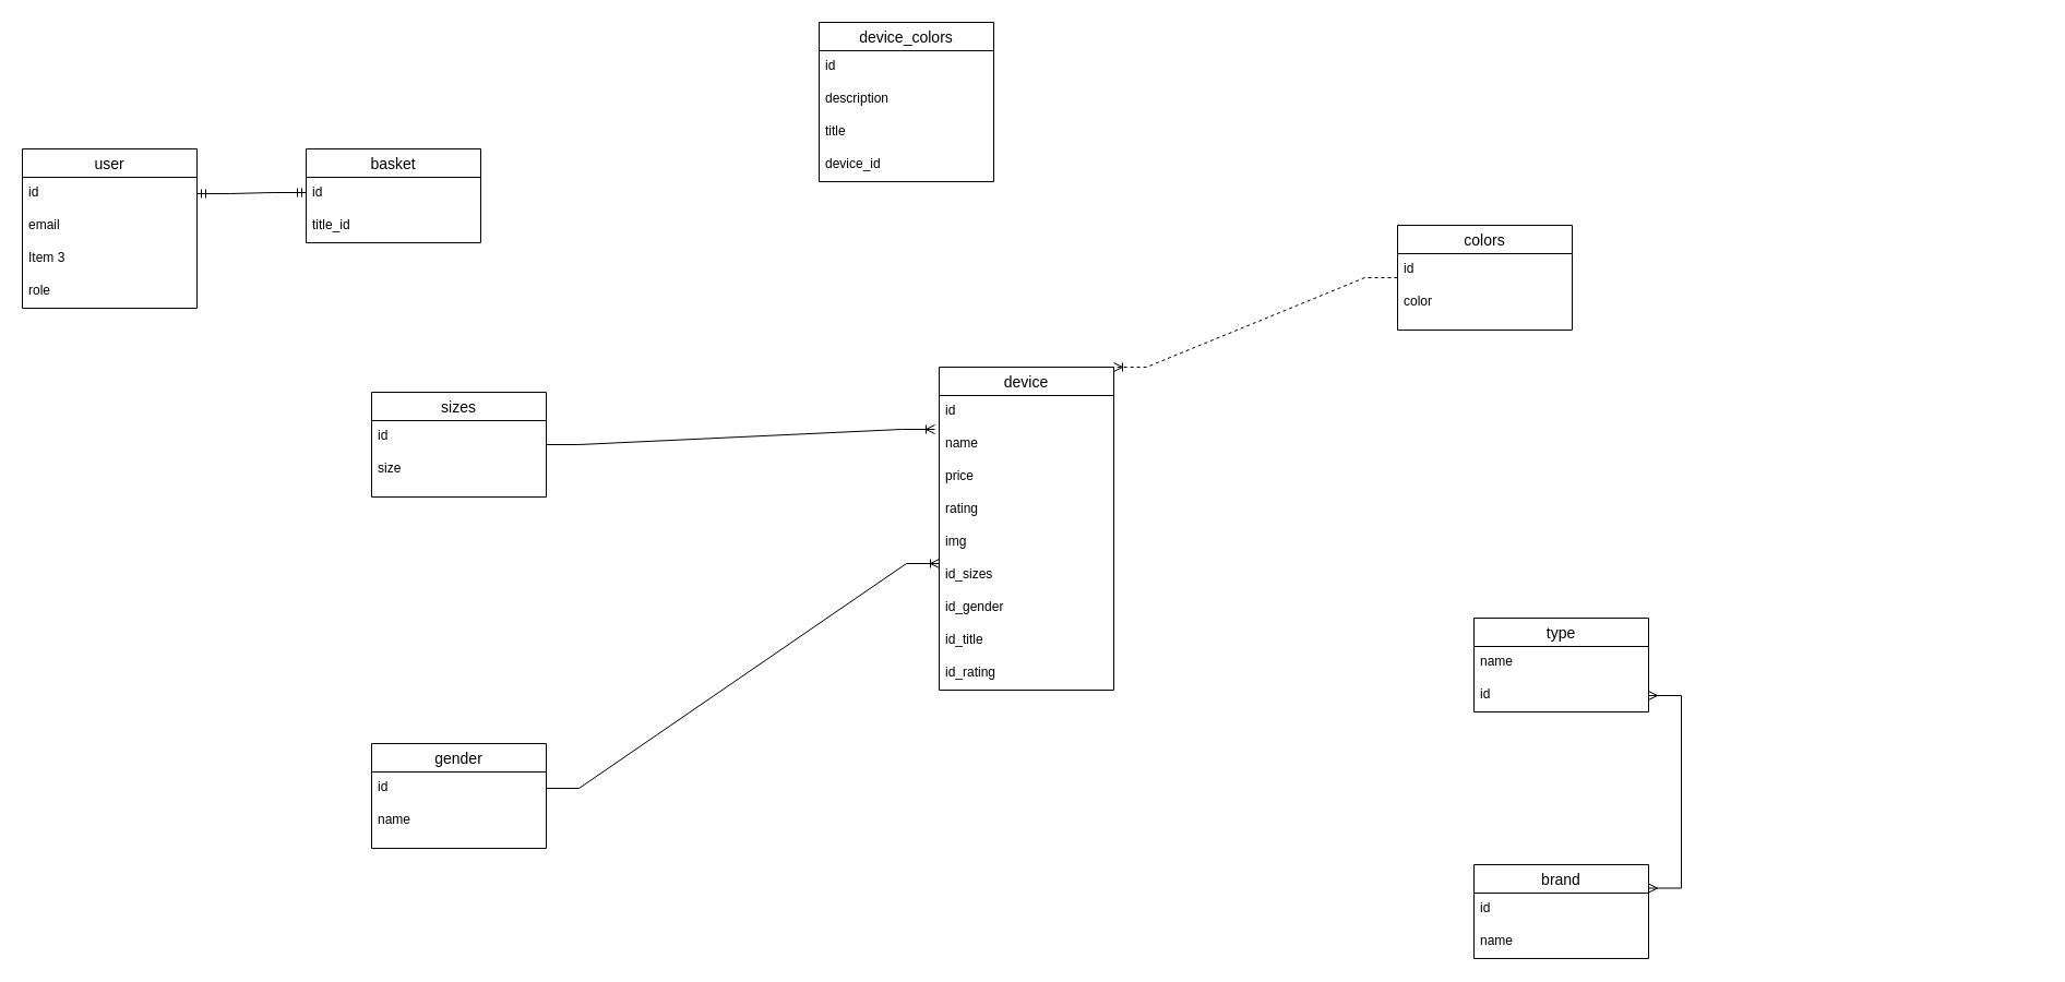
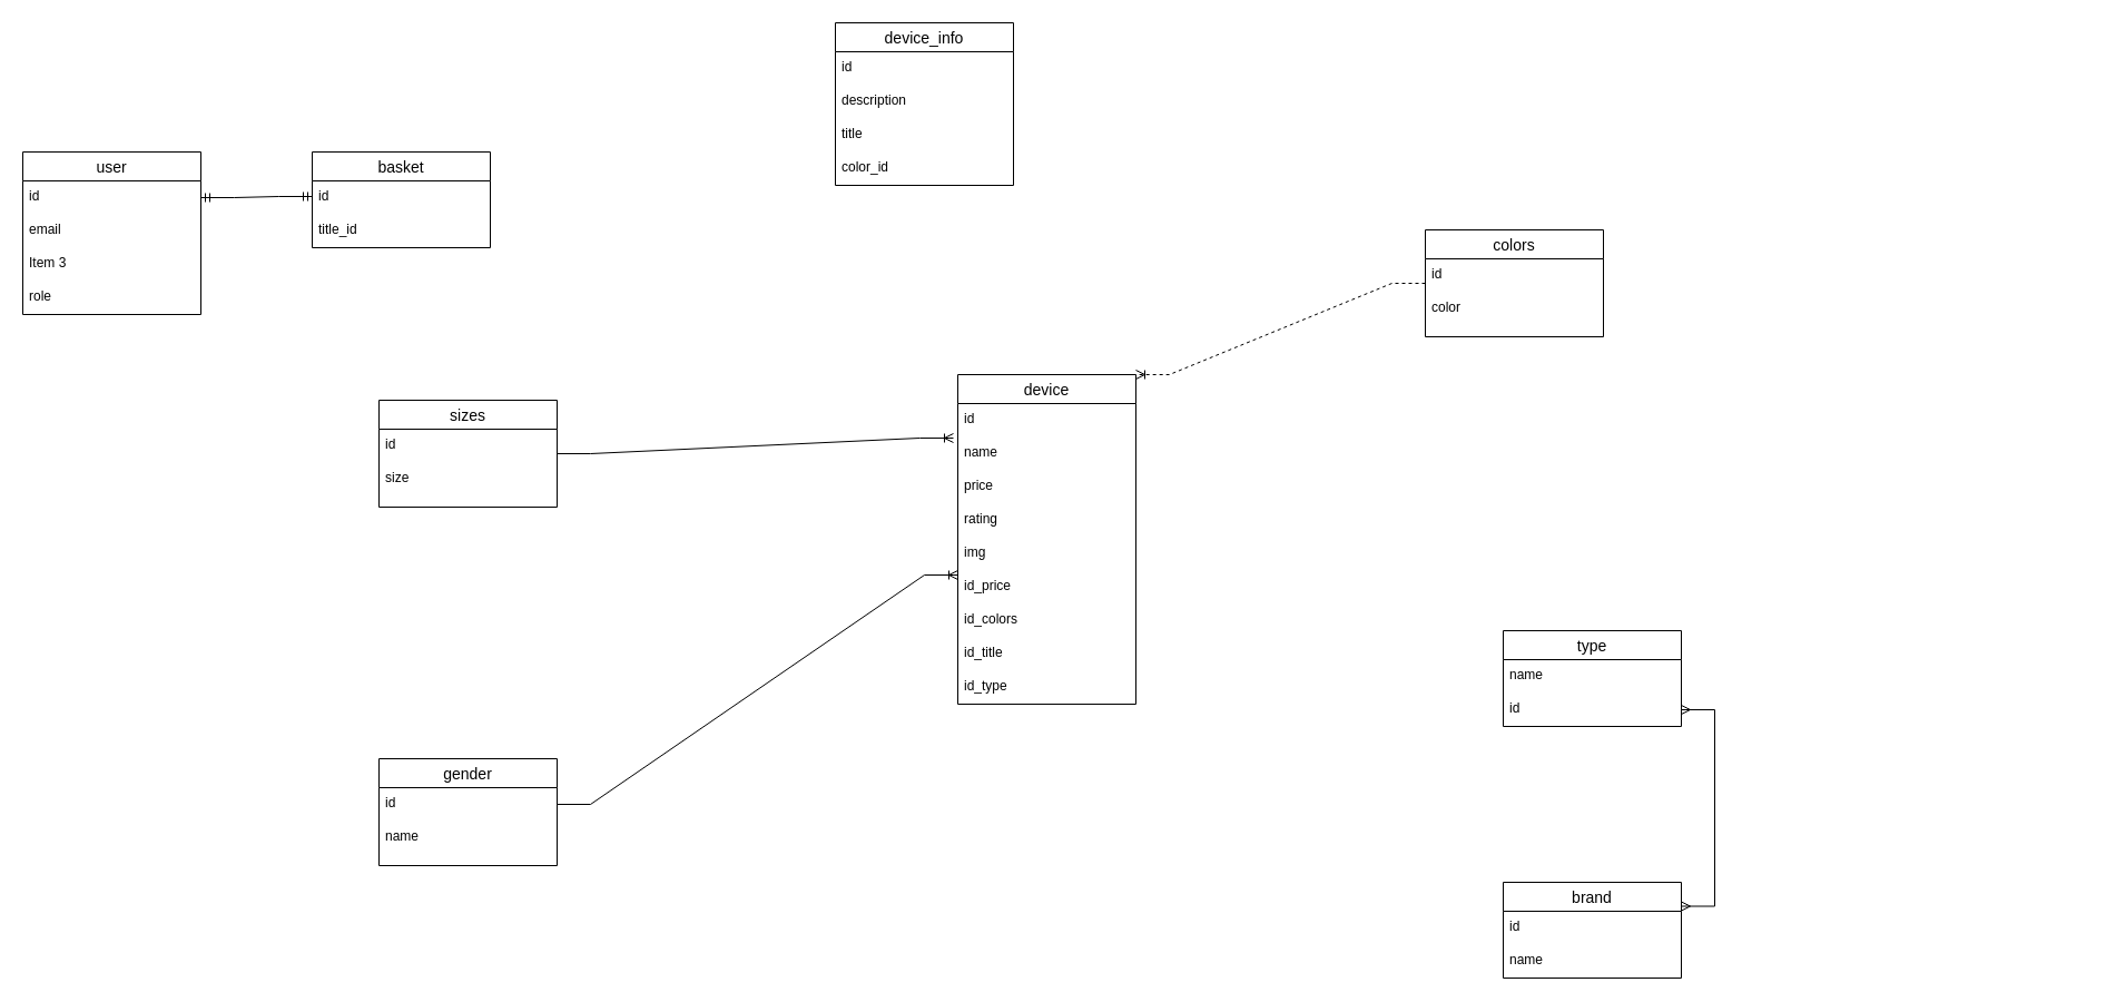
- <mxCell id="42" value="device_colors" style="swimlane;fontStyle=0;childLayout=stackLayout;horizontal=1;startSize=26;horizontalStack=0;resizeParent=1;resizeParentMax=0;resizeLast=0;collapsible=1;marginBottom=0;align=center;fontSize=14;" vertex="1" parent="1"><mxGeometry x="750" y="20" width="160" height="146" as="geometry" /></mxCell>
+ <mxCell id="42" value="device_info" style="swimlane;fontStyle=0;childLayout=stackLayout;horizontal=1;startSize=26;horizontalStack=0;resizeParent=1;resizeParentMax=0;resizeLast=0;collapsible=1;marginBottom=0;align=center;fontSize=14;" vertex="1" parent="1"><mxGeometry x="750" y="20" width="160" height="146" as="geometry" /></mxCell>
- <mxCell id="46" value="device_id" style="text;strokeColor=none;fillColor=none;spacingLeft=4;spacingRight=4;overflow=hidden;rotatable=0;points=[[0,0.5],[1,0.5]];portConstraint=eastwest;fontSize=12;whiteSpace=wrap;html=1;" vertex="1" parent="42"><mxGeometry y="116" width="160" height="30" as="geometry" /></mxCell>
+ <mxCell id="46" value="color_id" style="text;strokeColor=none;fillColor=none;spacingLeft=4;spacingRight=4;overflow=hidden;rotatable=0;points=[[0,0.5],[1,0.5]];portConstraint=eastwest;fontSize=12;whiteSpace=wrap;html=1;" vertex="1" parent="42"><mxGeometry y="116" width="160" height="30" as="geometry" /></mxCell>
- <mxCell id="29" value="id_sizes" style="text;strokeColor=none;fillColor=none;spacingLeft=4;spacingRight=4;overflow=hidden;rotatable=0;points=[[0,0.5],[1,0.5]];portConstraint=eastwest;fontSize=12;whiteSpace=wrap;html=1;" vertex="1" parent="23"><mxGeometry y="176" width="160" height="30" as="geometry" /></mxCell>
+ <mxCell id="29" value="id_price" style="text;strokeColor=none;fillColor=none;spacingLeft=4;spacingRight=4;overflow=hidden;rotatable=0;points=[[0,0.5],[1,0.5]];portConstraint=eastwest;fontSize=12;whiteSpace=wrap;html=1;" vertex="1" parent="23"><mxGeometry y="176" width="160" height="30" as="geometry" /></mxCell>
- <mxCell id="30" value="id_gender" style="text;strokeColor=none;fillColor=none;spacingLeft=4;spacingRight=4;overflow=hidden;rotatable=0;points=[[0,0.5],[1,0.5]];portConstraint=eastwest;fontSize=12;whiteSpace=wrap;html=1;" vertex="1" parent="23"><mxGeometry y="206" width="160" height="30" as="geometry" /></mxCell>
+ <mxCell id="30" value="id_colors" style="text;strokeColor=none;fillColor=none;spacingLeft=4;spacingRight=4;overflow=hidden;rotatable=0;points=[[0,0.5],[1,0.5]];portConstraint=eastwest;fontSize=12;whiteSpace=wrap;html=1;" vertex="1" parent="23"><mxGeometry y="206" width="160" height="30" as="geometry" /></mxCell>
- <mxCell id="32" value="id_rating" style="text;strokeColor=none;fillColor=none;spacingLeft=4;spacingRight=4;overflow=hidden;rotatable=0;points=[[0,0.5],[1,0.5]];portConstraint=eastwest;fontSize=12;whiteSpace=wrap;html=1;" vertex="1" parent="23"><mxGeometry y="266" width="160" height="30" as="geometry" /></mxCell>
+ <mxCell id="32" value="id_type" style="text;strokeColor=none;fillColor=none;spacingLeft=4;spacingRight=4;overflow=hidden;rotatable=0;points=[[0,0.5],[1,0.5]];portConstraint=eastwest;fontSize=12;whiteSpace=wrap;html=1;" vertex="1" parent="23"><mxGeometry y="266" width="160" height="30" as="geometry" /></mxCell>
